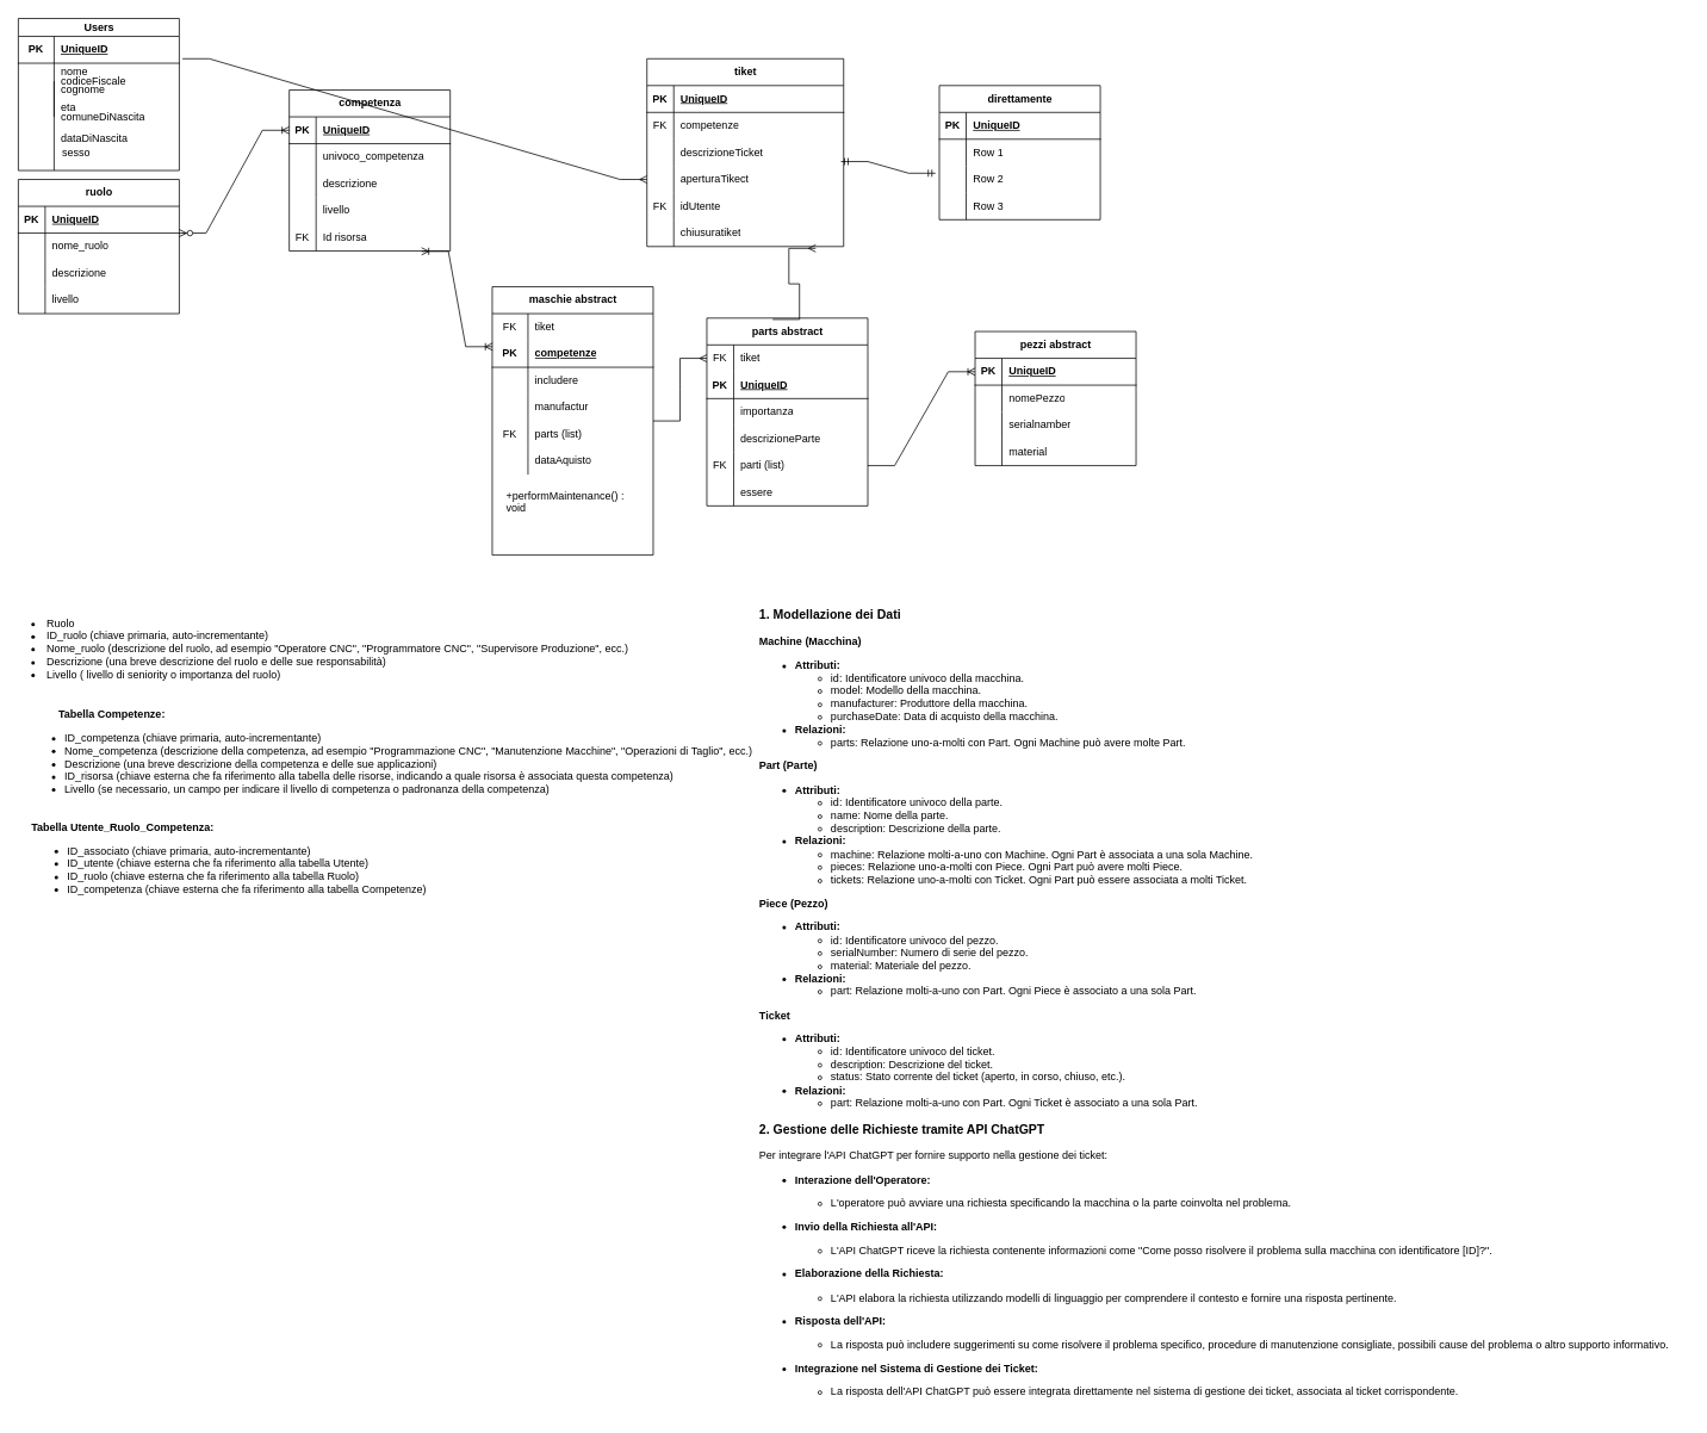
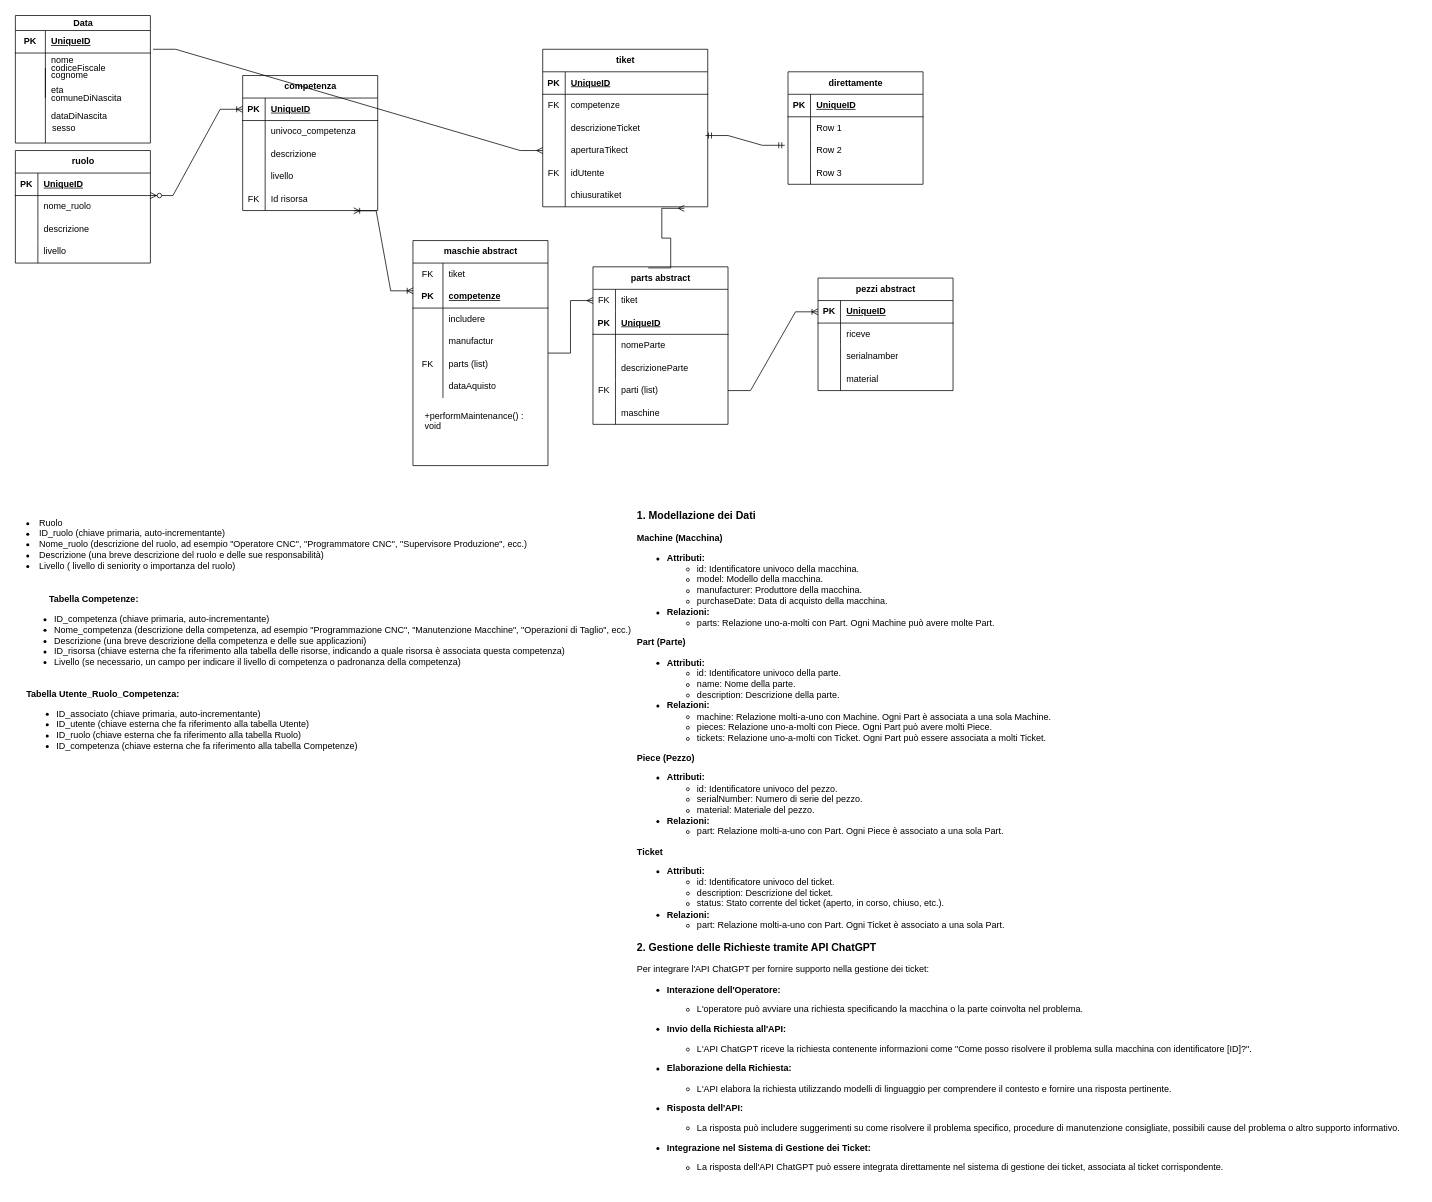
- <mxCell id="2" value="Users" style="shape=table;startSize=20;container=1;collapsible=1;childLayout=tableLayout;fixedRows=1;rowLines=0;fontStyle=1;align=center;resizeLast=1;html=1;" parent="1" vertex="1"><mxGeometry width="180" height="170" as="geometry" x="20" y="20" /></mxCell>
+ <mxCell id="2" value="Data" style="shape=table;startSize=20;container=1;collapsible=1;childLayout=tableLayout;fixedRows=1;rowLines=0;fontStyle=1;align=center;resizeLast=1;html=1;" parent="1" vertex="1"><mxGeometry width="180" height="170" as="geometry" x="20" y="20" /></mxCell>
- <mxCell id="113" value="nomePezzo" style="shape=partialRectangle;connectable=0;fillColor=none;top=0;left=0;bottom=0;right=0;align=left;spacingLeft=6;overflow=hidden;whiteSpace=wrap;html=1;" vertex="1" parent="111"><mxGeometry x="30" width="150" height="30" as="geometry"><mxRectangle width="150" height="30" as="alternateBounds" /></mxGeometry></mxCell>
+ <mxCell id="113" value="riceve" style="shape=partialRectangle;connectable=0;fillColor=none;top=0;left=0;bottom=0;right=0;align=left;spacingLeft=6;overflow=hidden;whiteSpace=wrap;html=1;" vertex="1" parent="111"><mxGeometry x="30" width="150" height="30" as="geometry"><mxRectangle width="150" height="30" as="alternateBounds" /></mxGeometry></mxCell>
- <mxCell id="95" value="importanza" style="shape=partialRectangle;connectable=0;fillColor=none;top=0;left=0;bottom=0;right=0;align=left;spacingLeft=6;overflow=hidden;whiteSpace=wrap;html=1;" vertex="1" parent="93"><mxGeometry x="30" width="150" height="30" as="geometry"><mxRectangle width="150" height="30" as="alternateBounds" /></mxGeometry></mxCell>
+ <mxCell id="95" value="nomeParte" style="shape=partialRectangle;connectable=0;fillColor=none;top=0;left=0;bottom=0;right=0;align=left;spacingLeft=6;overflow=hidden;whiteSpace=wrap;html=1;" vertex="1" parent="93"><mxGeometry x="30" width="150" height="30" as="geometry"><mxRectangle width="150" height="30" as="alternateBounds" /></mxGeometry></mxCell>
- <mxCell id="104" value="essere" style="shape=partialRectangle;connectable=0;fillColor=none;top=0;left=0;bottom=0;right=0;align=left;spacingLeft=6;overflow=hidden;whiteSpace=wrap;html=1;" vertex="1" parent="102"><mxGeometry x="30" width="150" height="30" as="geometry"><mxRectangle width="150" height="30" as="alternateBounds" /></mxGeometry></mxCell>
+ <mxCell id="104" value="maschine" style="shape=partialRectangle;connectable=0;fillColor=none;top=0;left=0;bottom=0;right=0;align=left;spacingLeft=6;overflow=hidden;whiteSpace=wrap;html=1;" vertex="1" parent="102"><mxGeometry x="30" width="150" height="30" as="geometry"><mxRectangle width="150" height="30" as="alternateBounds" /></mxGeometry></mxCell>
